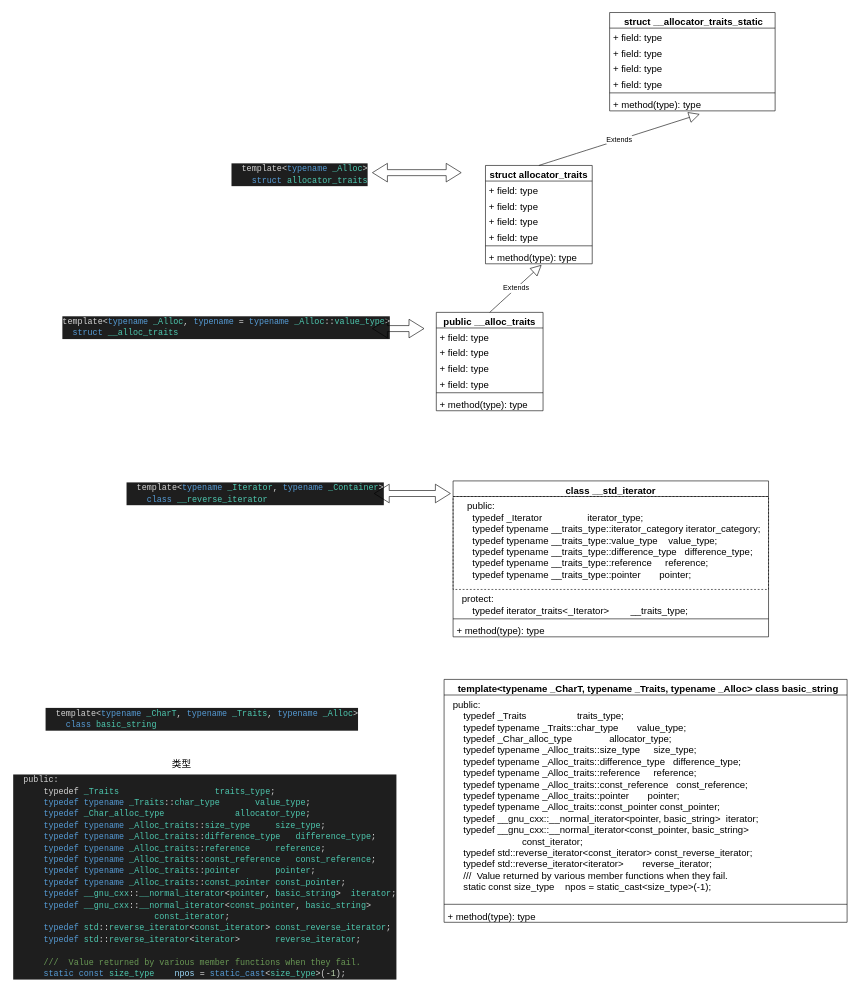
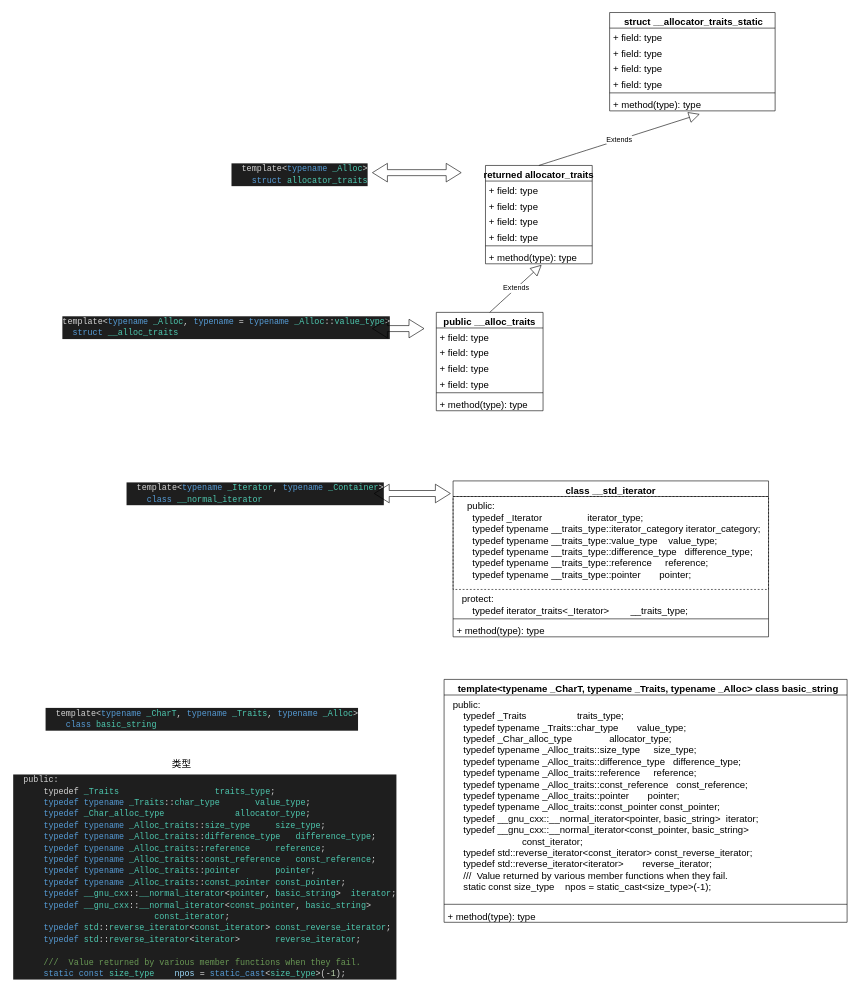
- <mxCell id="9" value="struct allocator_traits" style="swimlane;fontStyle=1;align=center;verticalAlign=top;childLayout=stackLayout;horizontal=1;startSize=26;horizontalStack=0;resizeParent=1;resizeParentMax=0;resizeLast=0;collapsible=1;marginBottom=0;fontSize=16;" vertex="1" parent="1"><mxGeometry x="809" y="275" width="178" height="164" as="geometry" /></mxCell>
+ <mxCell id="9" value="returned allocator_traits" style="swimlane;fontStyle=1;align=center;verticalAlign=top;childLayout=stackLayout;horizontal=1;startSize=26;horizontalStack=0;resizeParent=1;resizeParentMax=0;resizeLast=0;collapsible=1;marginBottom=0;fontSize=16;" vertex="1" parent="1"><mxGeometry x="809" y="275" width="178" height="164" as="geometry" /></mxCell>
- <mxCell id="36" value="&lt;div style=&quot;color: rgb(212, 212, 212); background-color: rgb(30, 30, 30); font-family: Consolas, &amp;quot;Courier New&amp;quot;, monospace; font-size: 14px; line-height: 19px;&quot;&gt;&lt;div&gt;&amp;nbsp; template&amp;lt;&lt;span style=&quot;color: #569cd6;&quot;&gt;typename&lt;/span&gt; &lt;span style=&quot;color: #4ec9b0;&quot;&gt;_Iterator&lt;/span&gt;, &lt;span style=&quot;color: #569cd6;&quot;&gt;typename&lt;/span&gt; &lt;span style=&quot;color: #4ec9b0;&quot;&gt;_Container&lt;/span&gt;&amp;gt;&lt;/div&gt;&lt;div&gt;&amp;nbsp; &amp;nbsp; &lt;span style=&quot;color: #569cd6;&quot;&gt;class&lt;/span&gt; &lt;span style=&quot;color: #4ec9b0;&quot;&gt;__reverse_iterator&lt;/span&gt;&lt;/div&gt;&lt;/div&gt;" style="text;html=1;align=left;verticalAlign=middle;resizable=0;points=[];autosize=1;strokeColor=none;fillColor=none;fontSize=16;" vertex="1" parent="1"><mxGeometry x="209" y="797" width="411" height="50" as="geometry" /></mxCell>
+ <mxCell id="36" value="&lt;div style=&quot;color: rgb(212, 212, 212); background-color: rgb(30, 30, 30); font-family: Consolas, &amp;quot;Courier New&amp;quot;, monospace; font-size: 14px; line-height: 19px;&quot;&gt;&lt;div&gt;&amp;nbsp; template&amp;lt;&lt;span style=&quot;color: #569cd6;&quot;&gt;typename&lt;/span&gt; &lt;span style=&quot;color: #4ec9b0;&quot;&gt;_Iterator&lt;/span&gt;, &lt;span style=&quot;color: #569cd6;&quot;&gt;typename&lt;/span&gt; &lt;span style=&quot;color: #4ec9b0;&quot;&gt;_Container&lt;/span&gt;&amp;gt;&lt;/div&gt;&lt;div&gt;&amp;nbsp; &amp;nbsp; &lt;span style=&quot;color: #569cd6;&quot;&gt;class&lt;/span&gt; &lt;span style=&quot;color: #4ec9b0;&quot;&gt;__normal_iterator&lt;/span&gt;&lt;/div&gt;&lt;/div&gt;" style="text;html=1;align=left;verticalAlign=middle;resizable=0;points=[];autosize=1;strokeColor=none;fillColor=none;fontSize=16;" vertex="1" parent="1"><mxGeometry x="209" y="797" width="411" height="50" as="geometry" /></mxCell>
